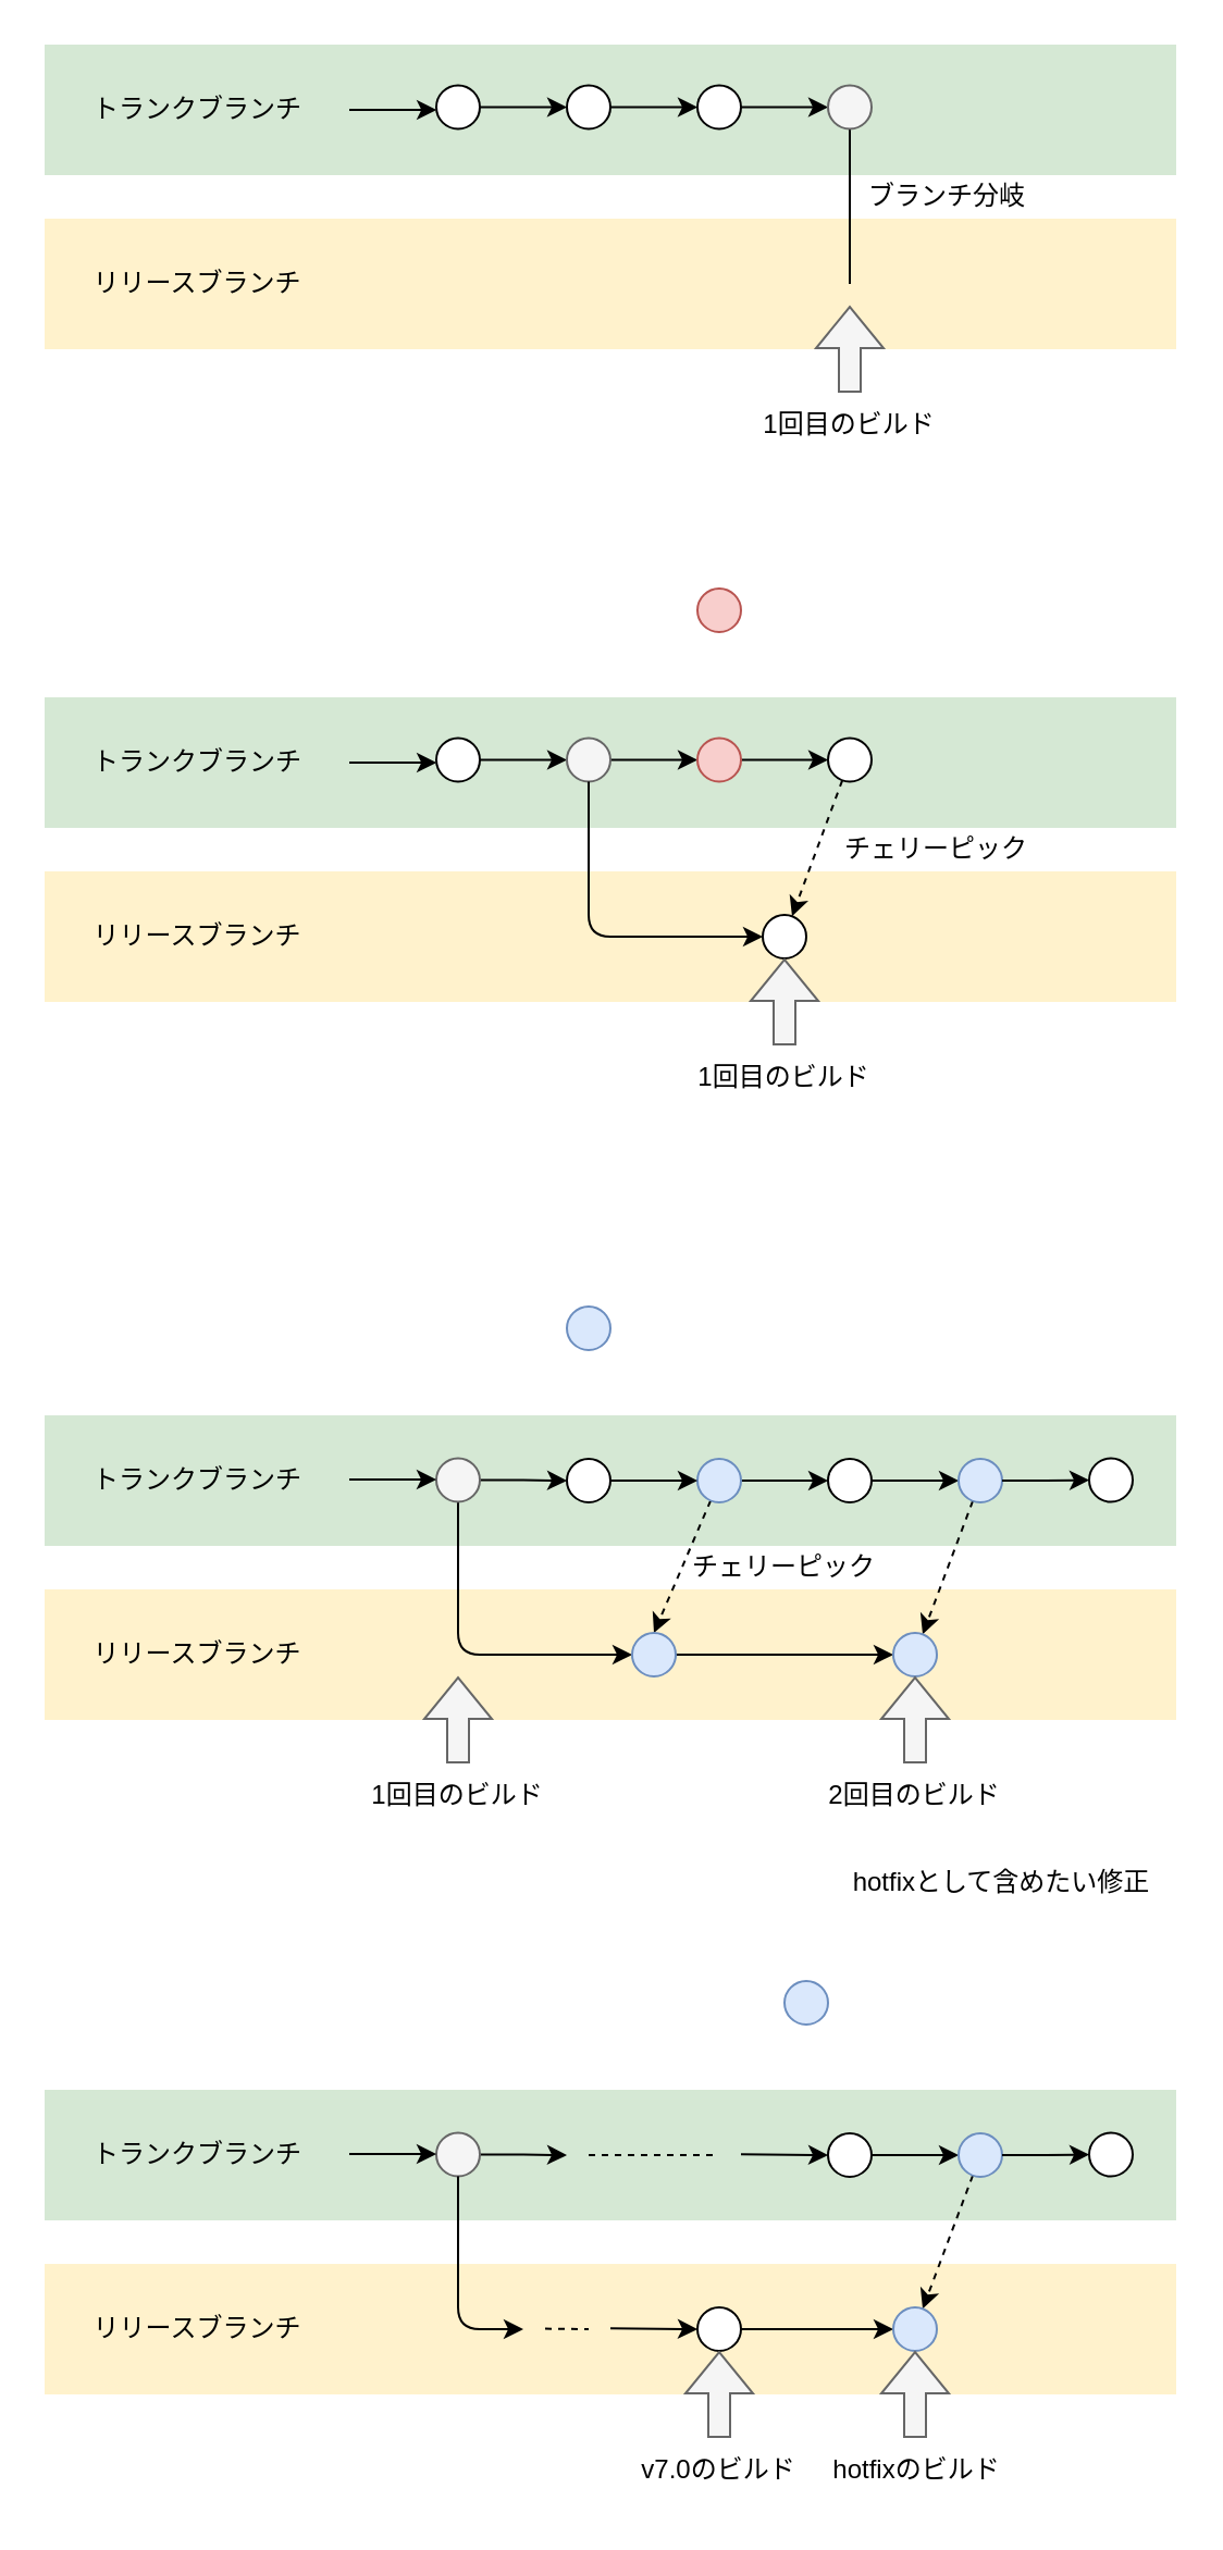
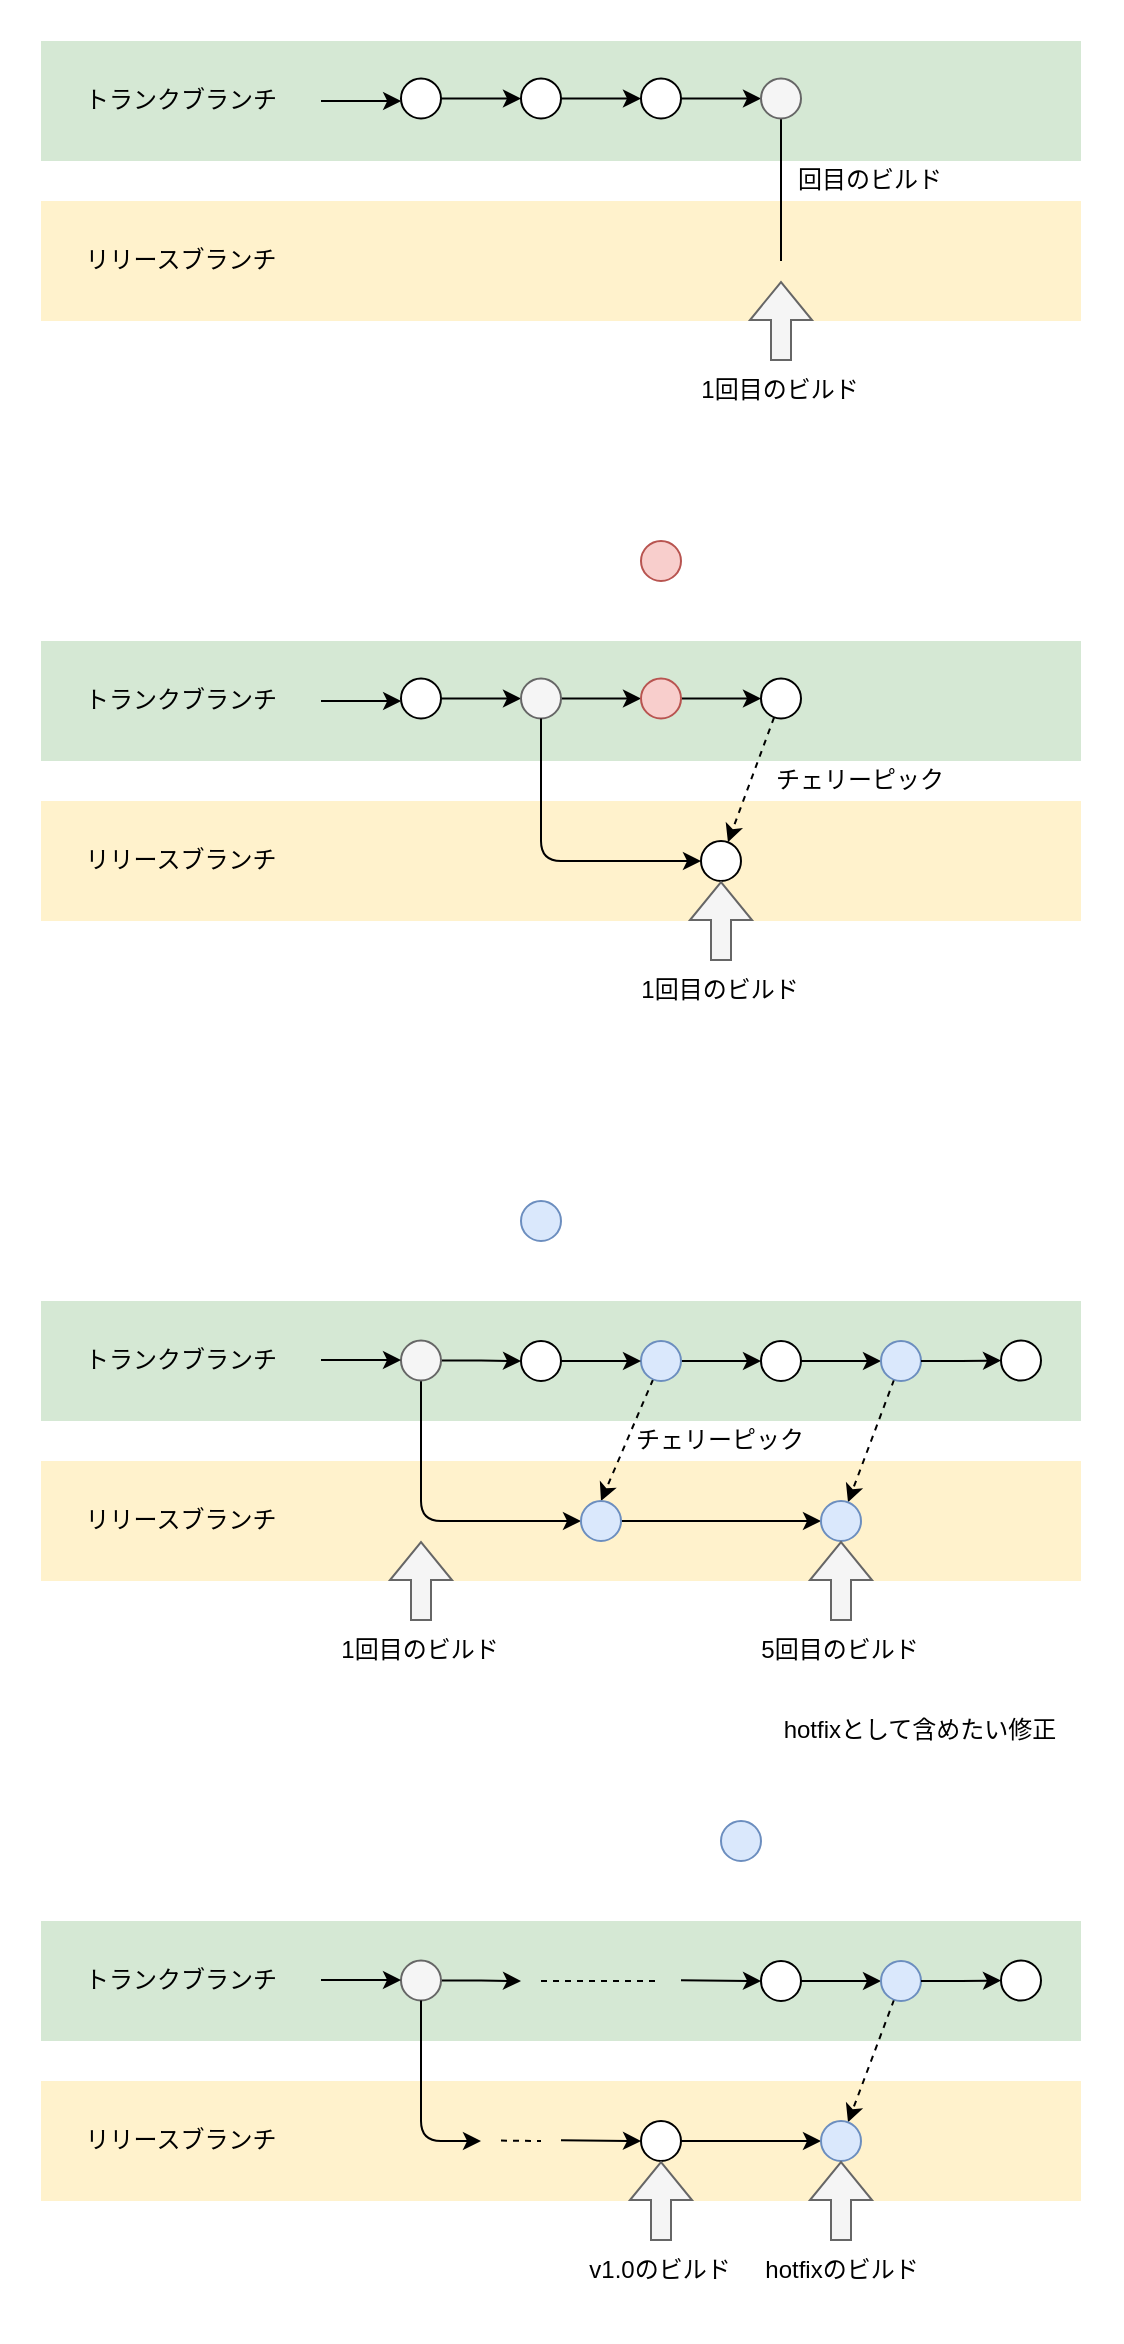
- <mxCell id="64" value="ブランチ分岐" style="text;html=1;align=center;verticalAlign=middle;whiteSpace=wrap;rounded=0;fontFamily=Helvetica;fontSize=12;fontColor=default;" parent="1" vertex="1"><mxGeometry x="390" y="75" width="90" height="30" as="geometry" /></mxCell>
+ <mxCell id="64" value="回目のビルド" style="text;html=1;align=center;verticalAlign=middle;whiteSpace=wrap;rounded=0;fontFamily=Helvetica;fontSize=12;fontColor=default;" parent="1" vertex="1"><mxGeometry x="390" y="75" width="90" height="30" as="geometry" /></mxCell>
- <mxCell id="63" value="2回目のビルド" style="text;html=1;align=center;verticalAlign=middle;whiteSpace=wrap;rounded=0;fontFamily=Helvetica;fontSize=12;fontColor=default;" parent="1" vertex="1"><mxGeometry x="370" y="810" width="100" height="30" as="geometry" /></mxCell>
+ <mxCell id="63" value="5回目のビルド" style="text;html=1;align=center;verticalAlign=middle;whiteSpace=wrap;rounded=0;fontFamily=Helvetica;fontSize=12;fontColor=default;" parent="1" vertex="1"><mxGeometry x="370" y="810" width="100" height="30" as="geometry" /></mxCell>
- <mxCell id="84" value="v7.0のビルド" style="text;html=1;align=center;verticalAlign=middle;whiteSpace=wrap;rounded=0;fontFamily=Helvetica;fontSize=12;fontColor=default;" parent="1" vertex="1"><mxGeometry x="285" y="1120" width="90" height="30" as="geometry" /></mxCell>
+ <mxCell id="84" value="v1.0のビルド" style="text;html=1;align=center;verticalAlign=middle;whiteSpace=wrap;rounded=0;fontFamily=Helvetica;fontSize=12;fontColor=default;" parent="1" vertex="1"><mxGeometry x="285" y="1120" width="90" height="30" as="geometry" /></mxCell>
